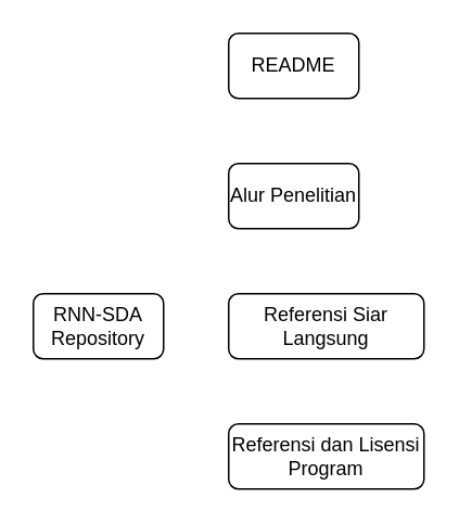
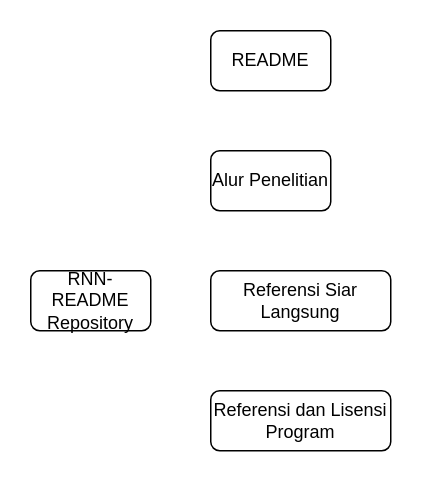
- <mxCell id="2" value="RNN-SDA&lt;br&gt;Repository" style="rounded=1;whiteSpace=wrap;html=1;" vertex="1" parent="1"><mxGeometry x="20" y="180" width="80" height="40" as="geometry" /></mxCell>
+ <mxCell id="2" value="RNN-README&lt;br&gt;Repository" style="rounded=1;whiteSpace=wrap;html=1;" vertex="1" parent="1"><mxGeometry x="20" y="180" width="80" height="40" as="geometry" /></mxCell>
